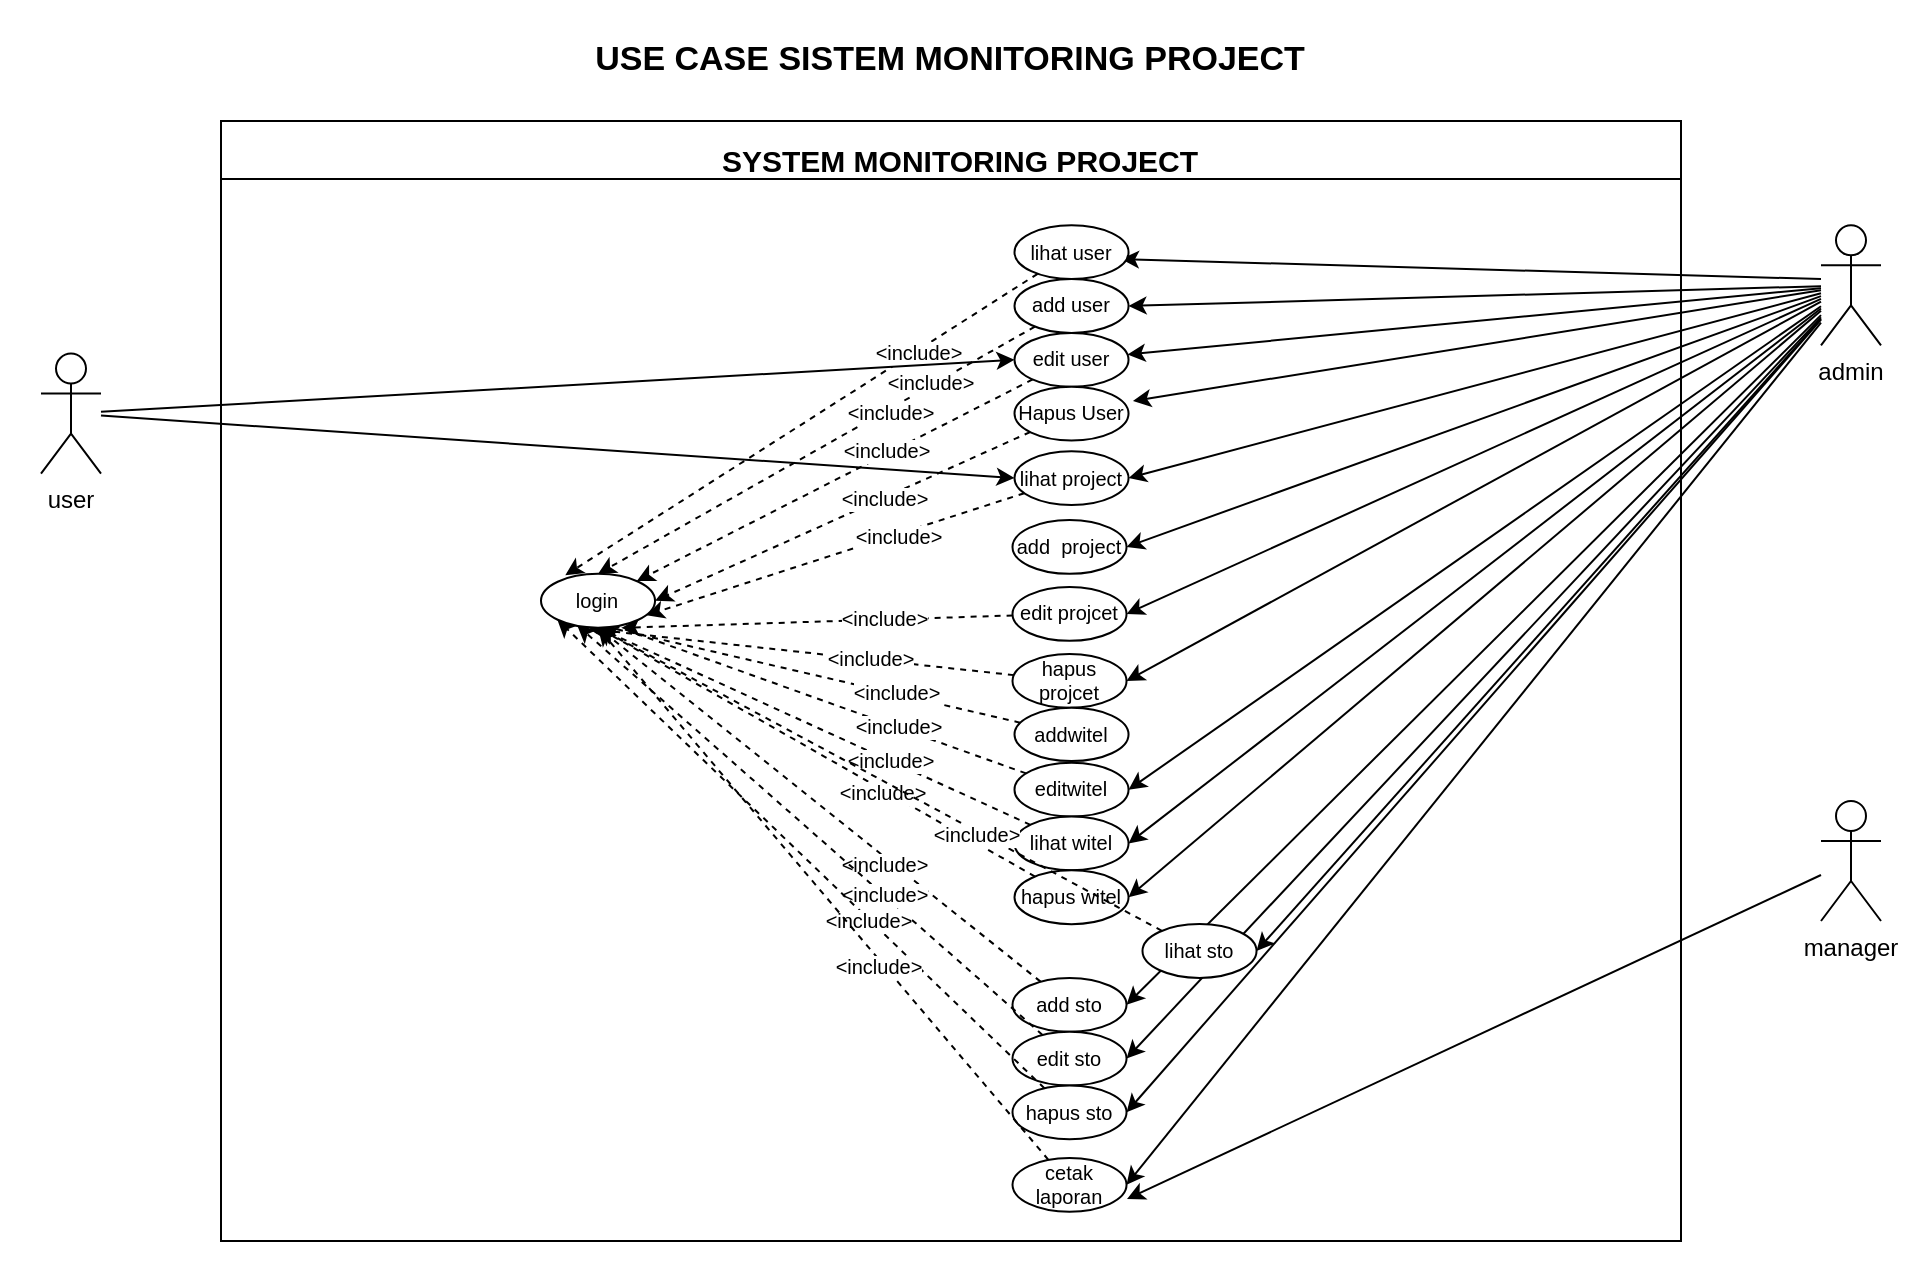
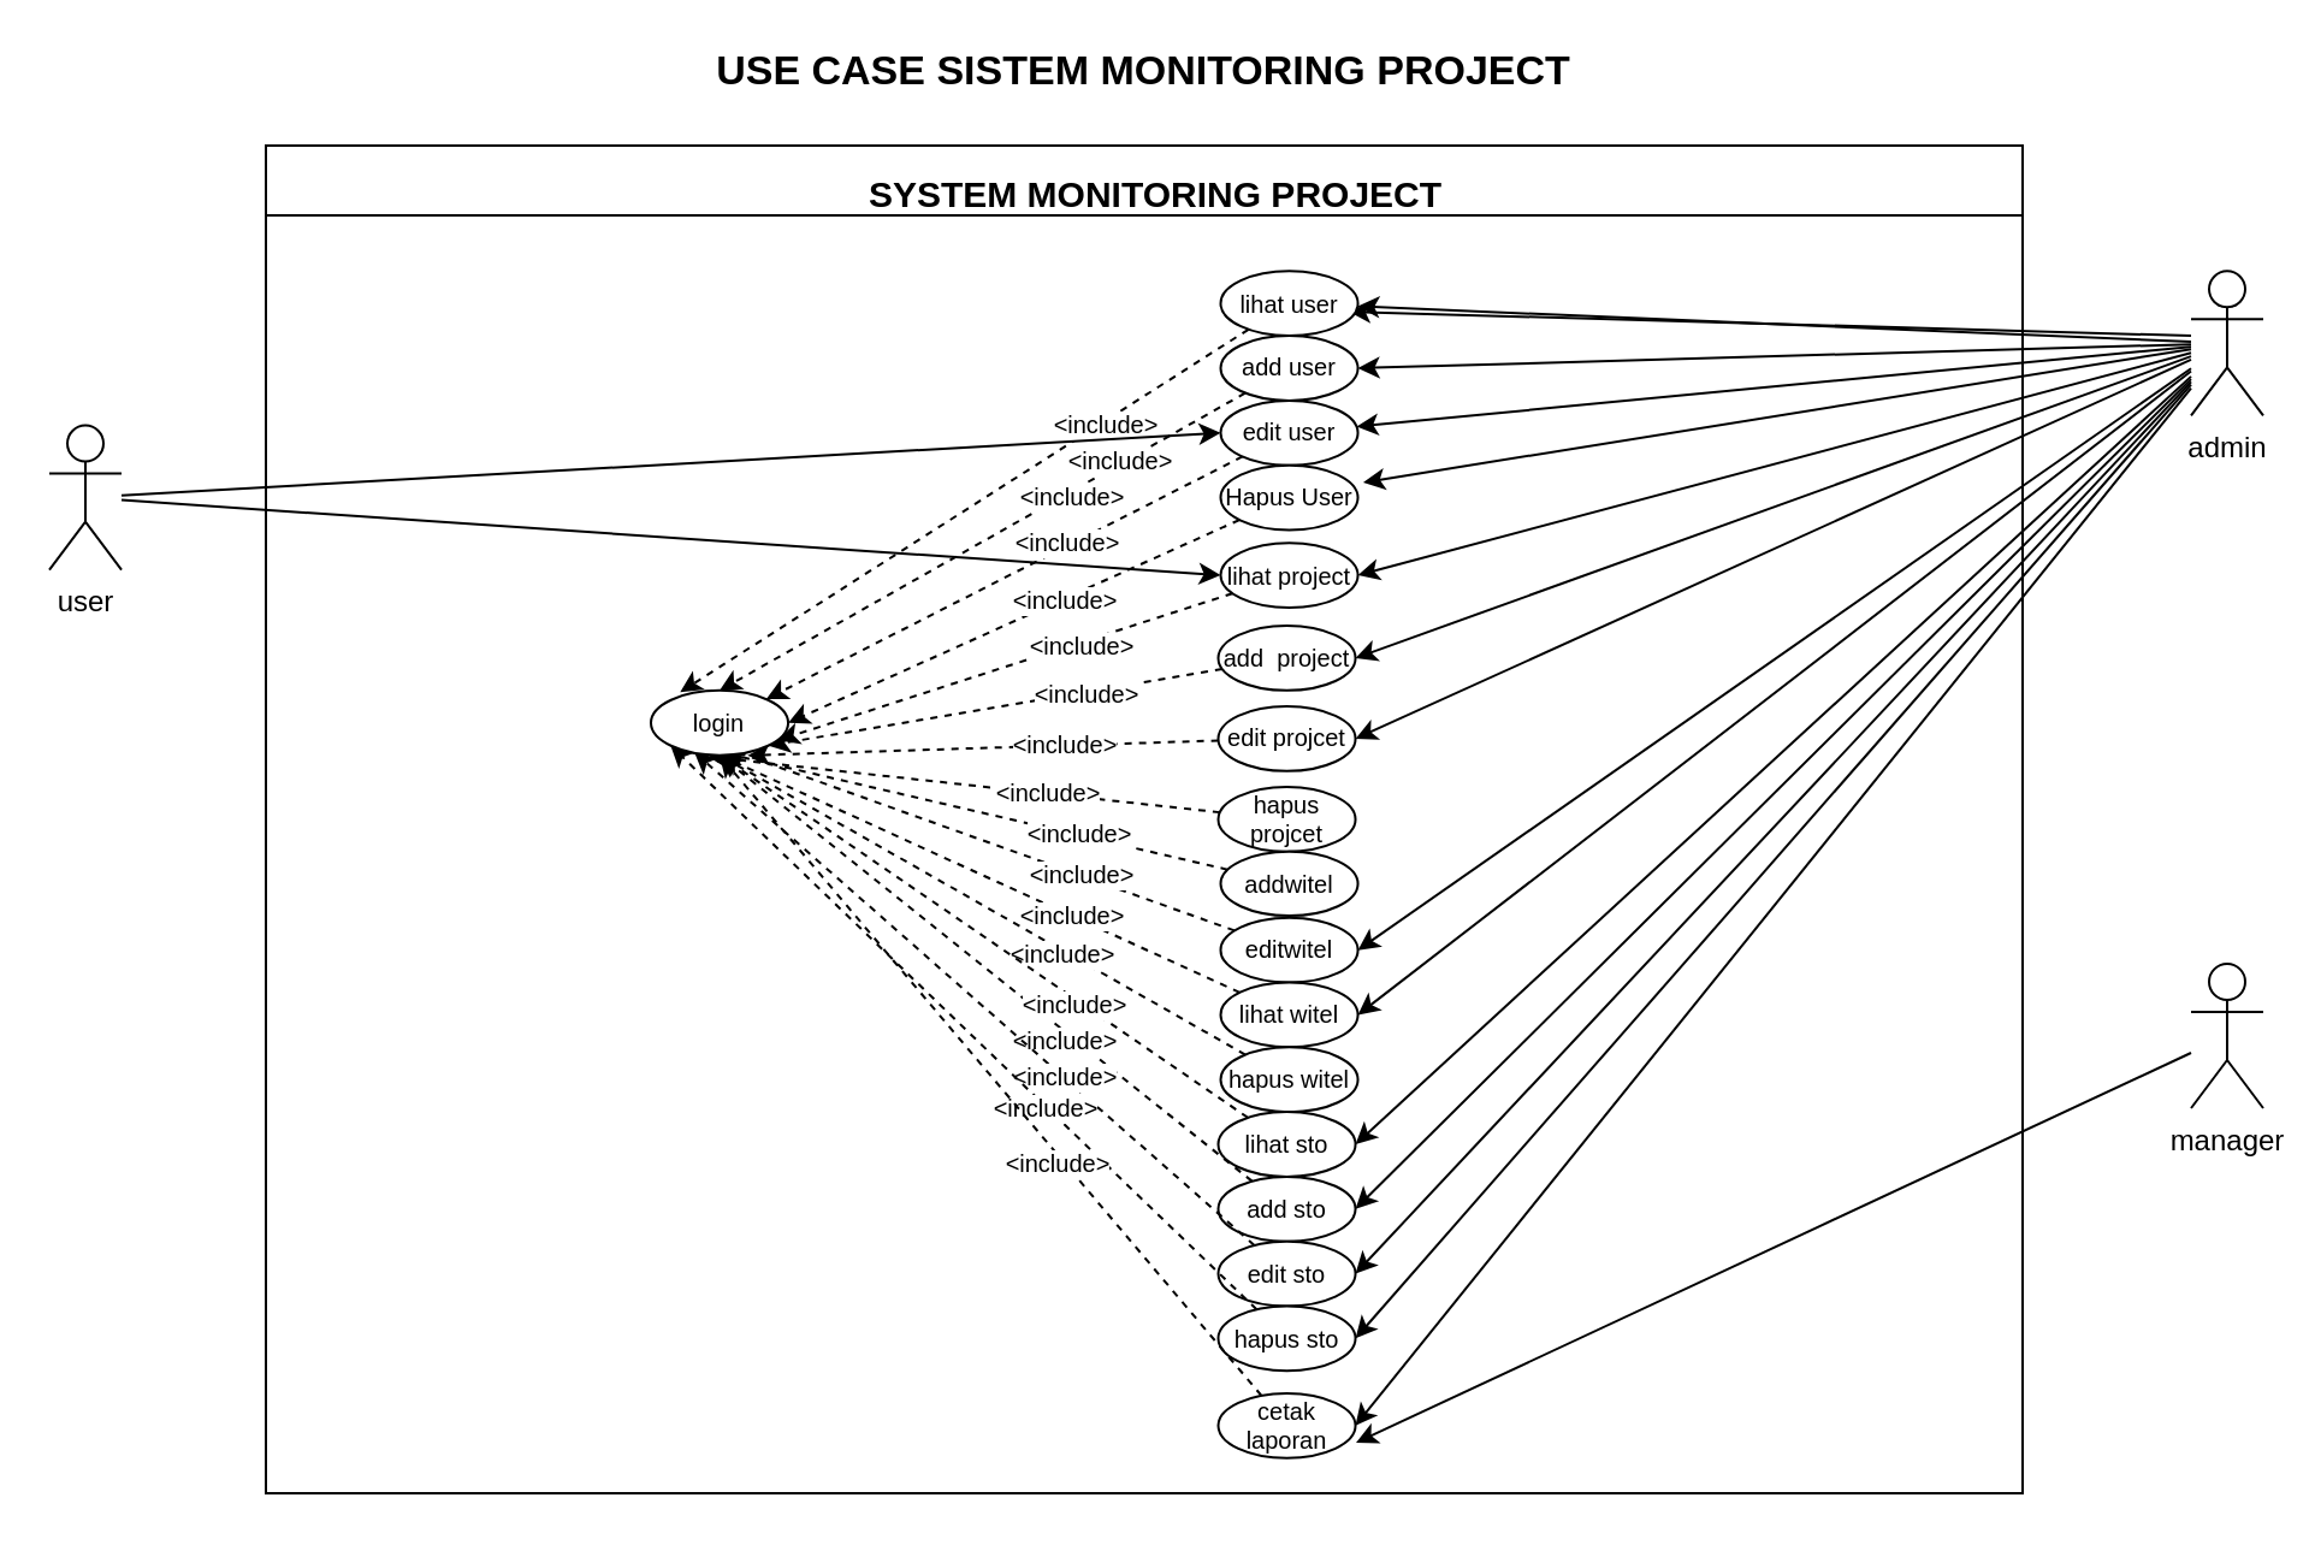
- <mxCell id="12" style="edgeStyle=none;rounded=0;orthogonalLoop=1;jettySize=auto;html=1;entryX=1;entryY=0.5;entryDx=0;entryDy=0;fontSize=10;" parent="1" source="21" target="44" edge="1"><mxGeometry relative="1" as="geometry" /></mxCell>
+ <mxCell id="36" style="edgeStyle=none;rounded=0;orthogonalLoop=1;jettySize=auto;html=1;entryX=1;entryY=1;entryDx=0;entryDy=0;dashed=1;fontSize=10;" parent="1" source="38" target="78" edge="1"><mxGeometry relative="1" as="geometry" /></mxCell>
+ <mxCell id="37" value="&amp;lt;include&amp;gt;" style="text;html=1;align=center;verticalAlign=middle;resizable=0;points=[];;labelBackgroundColor=#ffffff;fontSize=10;" parent="36" vertex="1" connectable="0"><mxGeometry x="-0.389" relative="1" as="geometry"><mxPoint as="offset" /></mxGeometry></mxCell>
- <mxCell id="15" style="edgeStyle=none;rounded=0;orthogonalLoop=1;jettySize=auto;html=1;entryX=1;entryY=0.5;entryDx=0;entryDy=0;fontSize=10;" parent="1" source="21" target="68" edge="1"><mxGeometry relative="1" as="geometry" /></mxCell>
+ <mxCell id="15" style="edgeStyle=none;rounded=0;orthogonalLoop=1;jettySize=auto;html=1;fontSize=10;" parent="1" source="21" target="74" edge="1"><mxGeometry relative="1" as="geometry" /></mxCell>
- <mxCell id="77" value="lihat sto" style="ellipse;whiteSpace=wrap;html=1;fontSize=10;" parent="1" vertex="1"><mxGeometry x="570.747" y="461.56" width="57.023" height="26.89" as="geometry" /></mxCell>
+ <mxCell id="77" value="lihat sto" style="ellipse;whiteSpace=wrap;html=1;fontSize=10;" parent="1" vertex="1"><mxGeometry x="505.747" y="461.56" width="57.023" height="26.89" as="geometry" /></mxCell>
